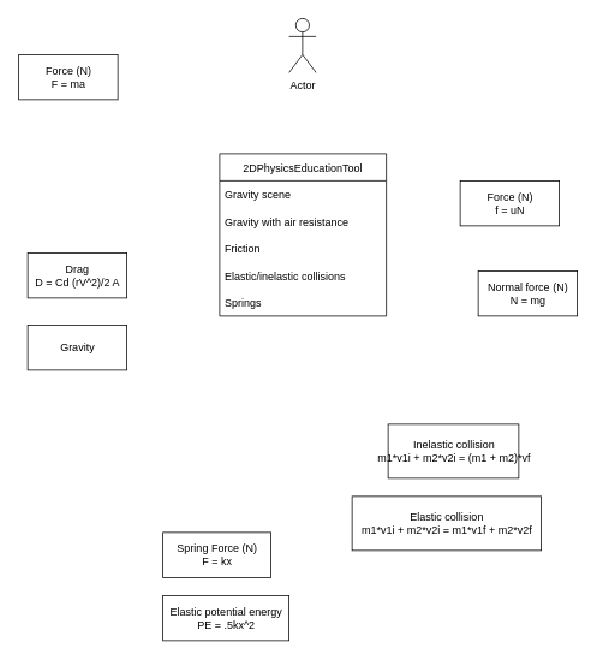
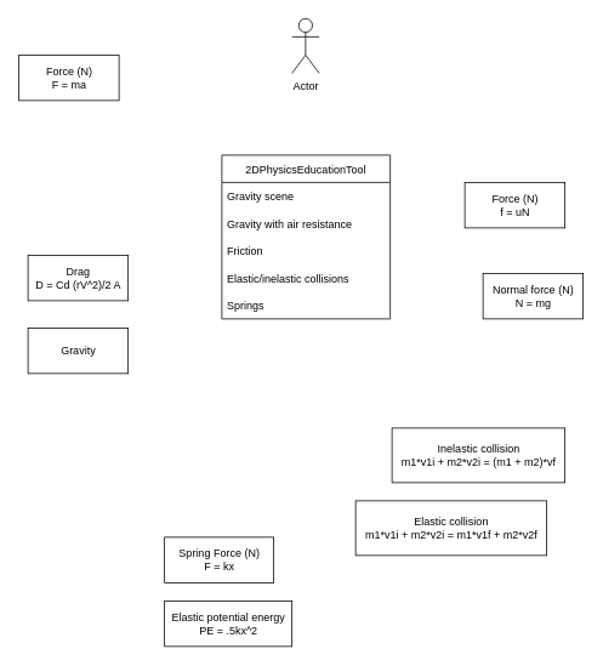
- <mxCell id="15" value="Inelastic collision&lt;br&gt;m1*v1i + m2*v2i = (m1 + m2)*vf" style="html=1;" vertex="1" parent="1"><mxGeometry x="430" y="470" width="145" height="60" as="geometry" /></mxCell>
+ <mxCell id="15" value="Inelastic collision&lt;br&gt;m1*v1i + m2*v2i = (m1 + m2)*vf" style="html=1;" vertex="1" parent="1"><mxGeometry x="430" y="470" width="190" height="60" as="geometry" /></mxCell>
